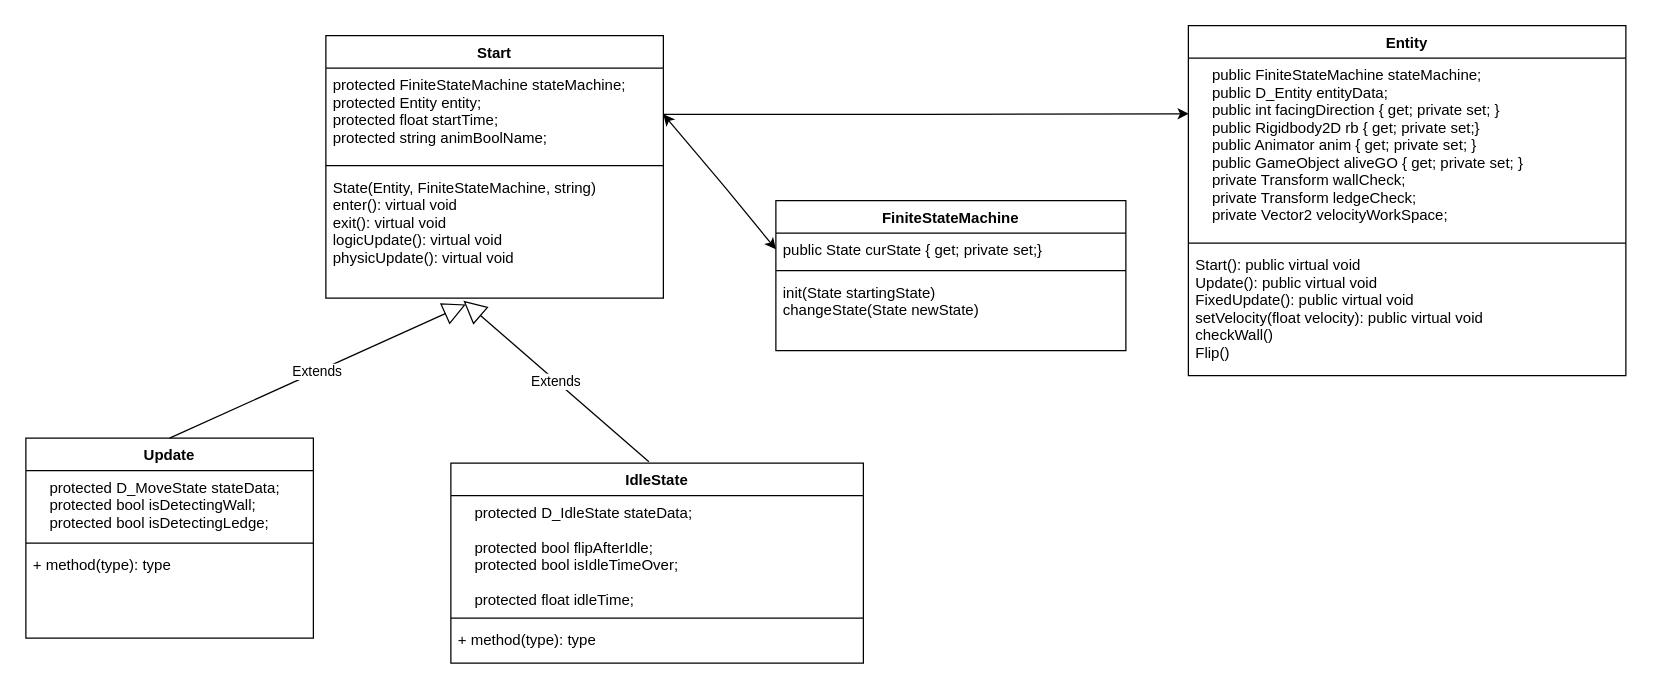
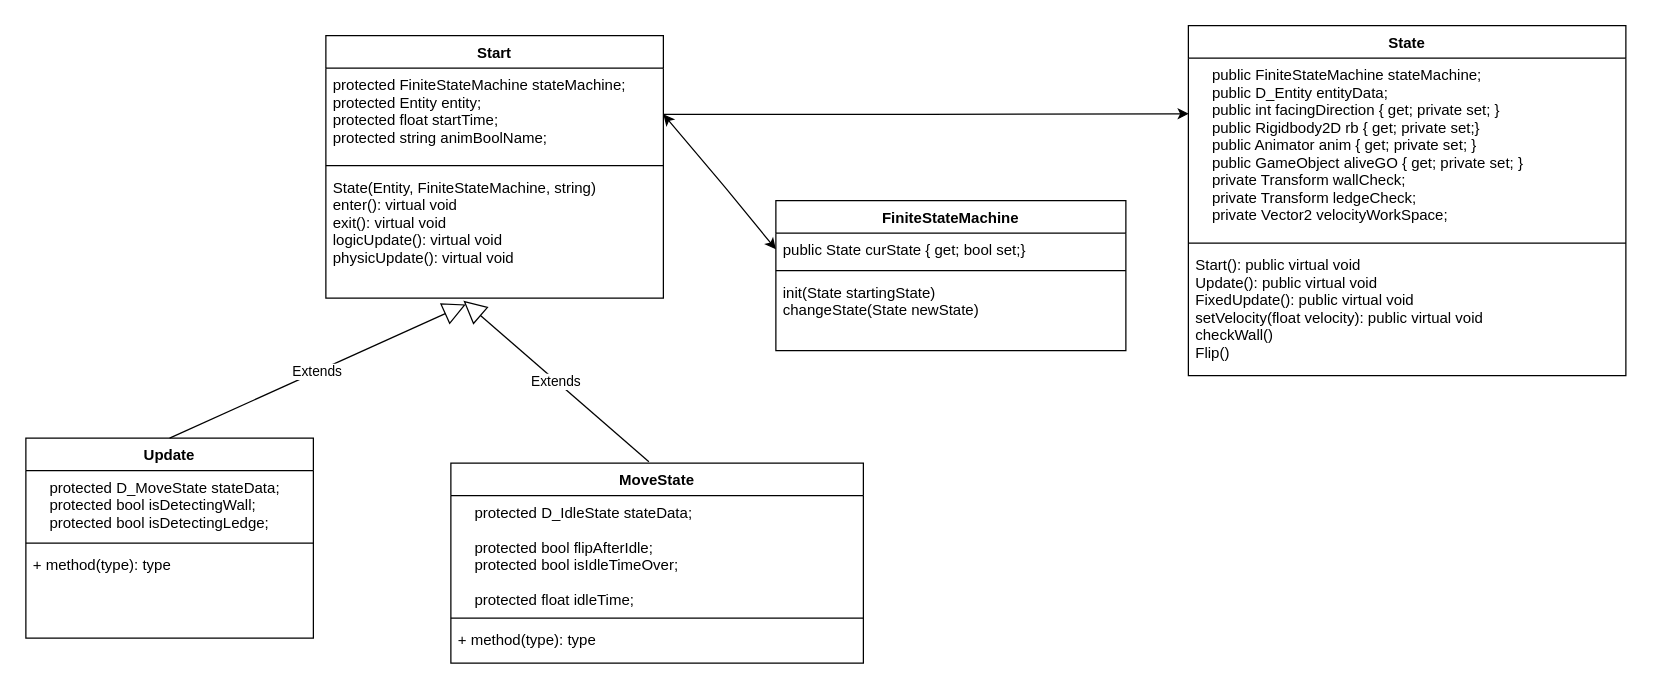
- <mxCell id="6" value="Entity" style="swimlane;fontStyle=1;align=center;verticalAlign=top;childLayout=stackLayout;horizontal=1;startSize=26;horizontalStack=0;resizeParent=1;resizeParentMax=0;resizeLast=0;collapsible=1;marginBottom=0;" vertex="1" parent="1"><mxGeometry x="950" y="20" width="350" height="280" as="geometry" /></mxCell>
+ <mxCell id="6" value="State" style="swimlane;fontStyle=1;align=center;verticalAlign=top;childLayout=stackLayout;horizontal=1;startSize=26;horizontalStack=0;resizeParent=1;resizeParentMax=0;resizeLast=0;collapsible=1;marginBottom=0;" vertex="1" parent="1"><mxGeometry x="950" y="20" width="350" height="280" as="geometry" /></mxCell>
- <mxCell id="11" value="public State curState { get; private set;}" style="text;strokeColor=none;fillColor=none;align=left;verticalAlign=top;spacingLeft=4;spacingRight=4;overflow=hidden;rotatable=0;points=[[0,0.5],[1,0.5]];portConstraint=eastwest;" vertex="1" parent="10"><mxGeometry y="26" width="280" height="26" as="geometry" /></mxCell>
+ <mxCell id="11" value="public State curState { get; bool set;}" style="text;strokeColor=none;fillColor=none;align=left;verticalAlign=top;spacingLeft=4;spacingRight=4;overflow=hidden;rotatable=0;points=[[0,0.5],[1,0.5]];portConstraint=eastwest;" vertex="1" parent="10"><mxGeometry y="26" width="280" height="26" as="geometry" /></mxCell>
- <mxCell id="19" value="IdleState" style="swimlane;fontStyle=1;align=center;verticalAlign=top;childLayout=stackLayout;horizontal=1;startSize=26;horizontalStack=0;resizeParent=1;resizeParentMax=0;resizeLast=0;collapsible=1;marginBottom=0;" vertex="1" parent="1"><mxGeometry x="360" y="370" width="330" height="160" as="geometry" /></mxCell>
+ <mxCell id="19" value="MoveState" style="swimlane;fontStyle=1;align=center;verticalAlign=top;childLayout=stackLayout;horizontal=1;startSize=26;horizontalStack=0;resizeParent=1;resizeParentMax=0;resizeLast=0;collapsible=1;marginBottom=0;" vertex="1" parent="1"><mxGeometry x="360" y="370" width="330" height="160" as="geometry" /></mxCell>
